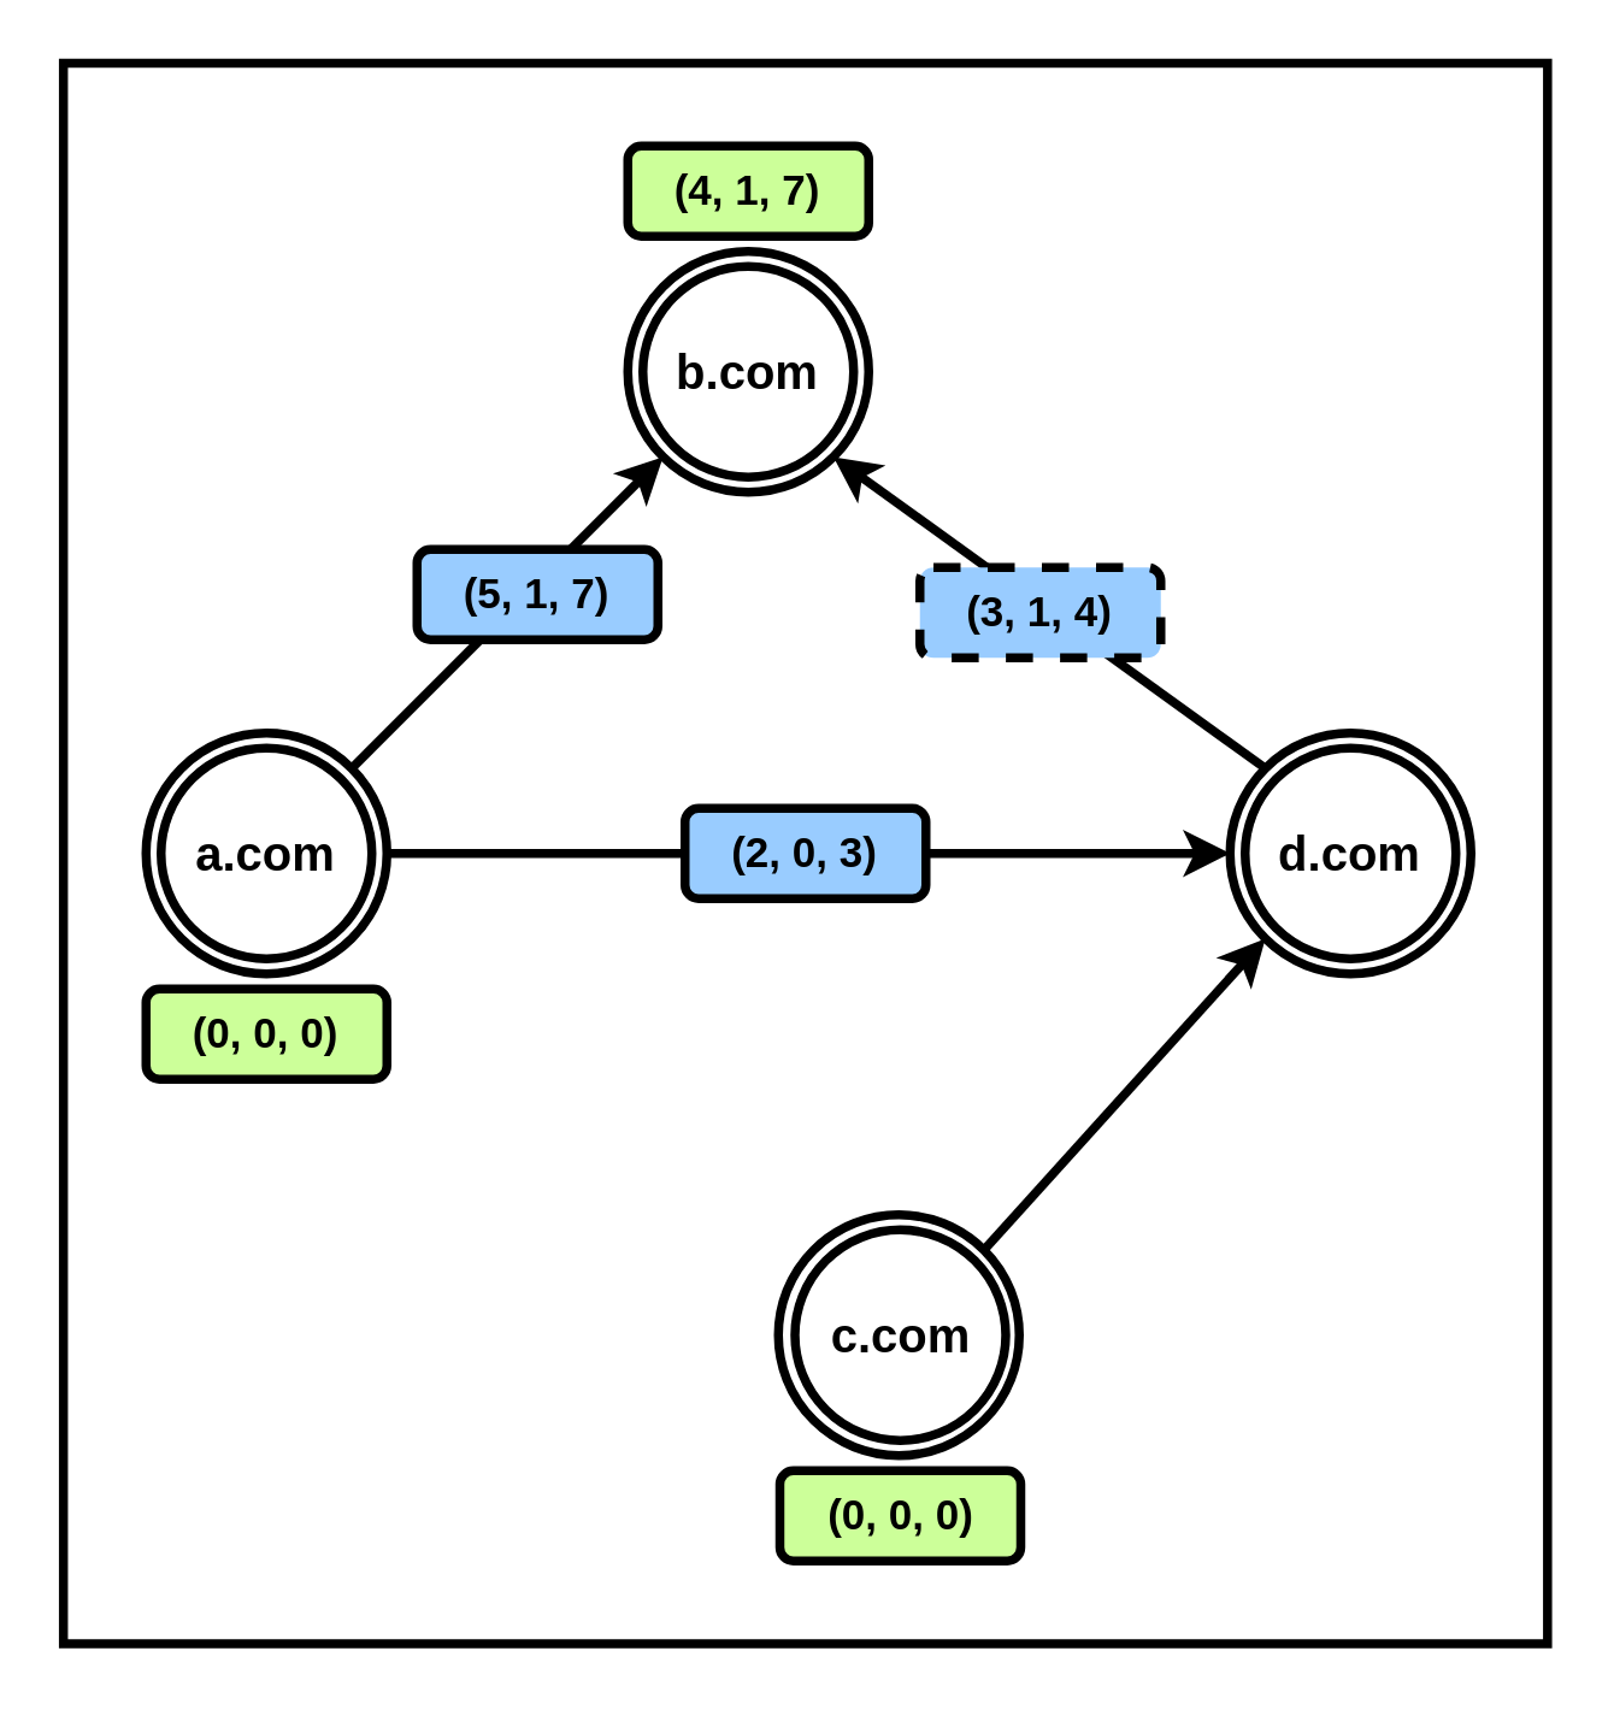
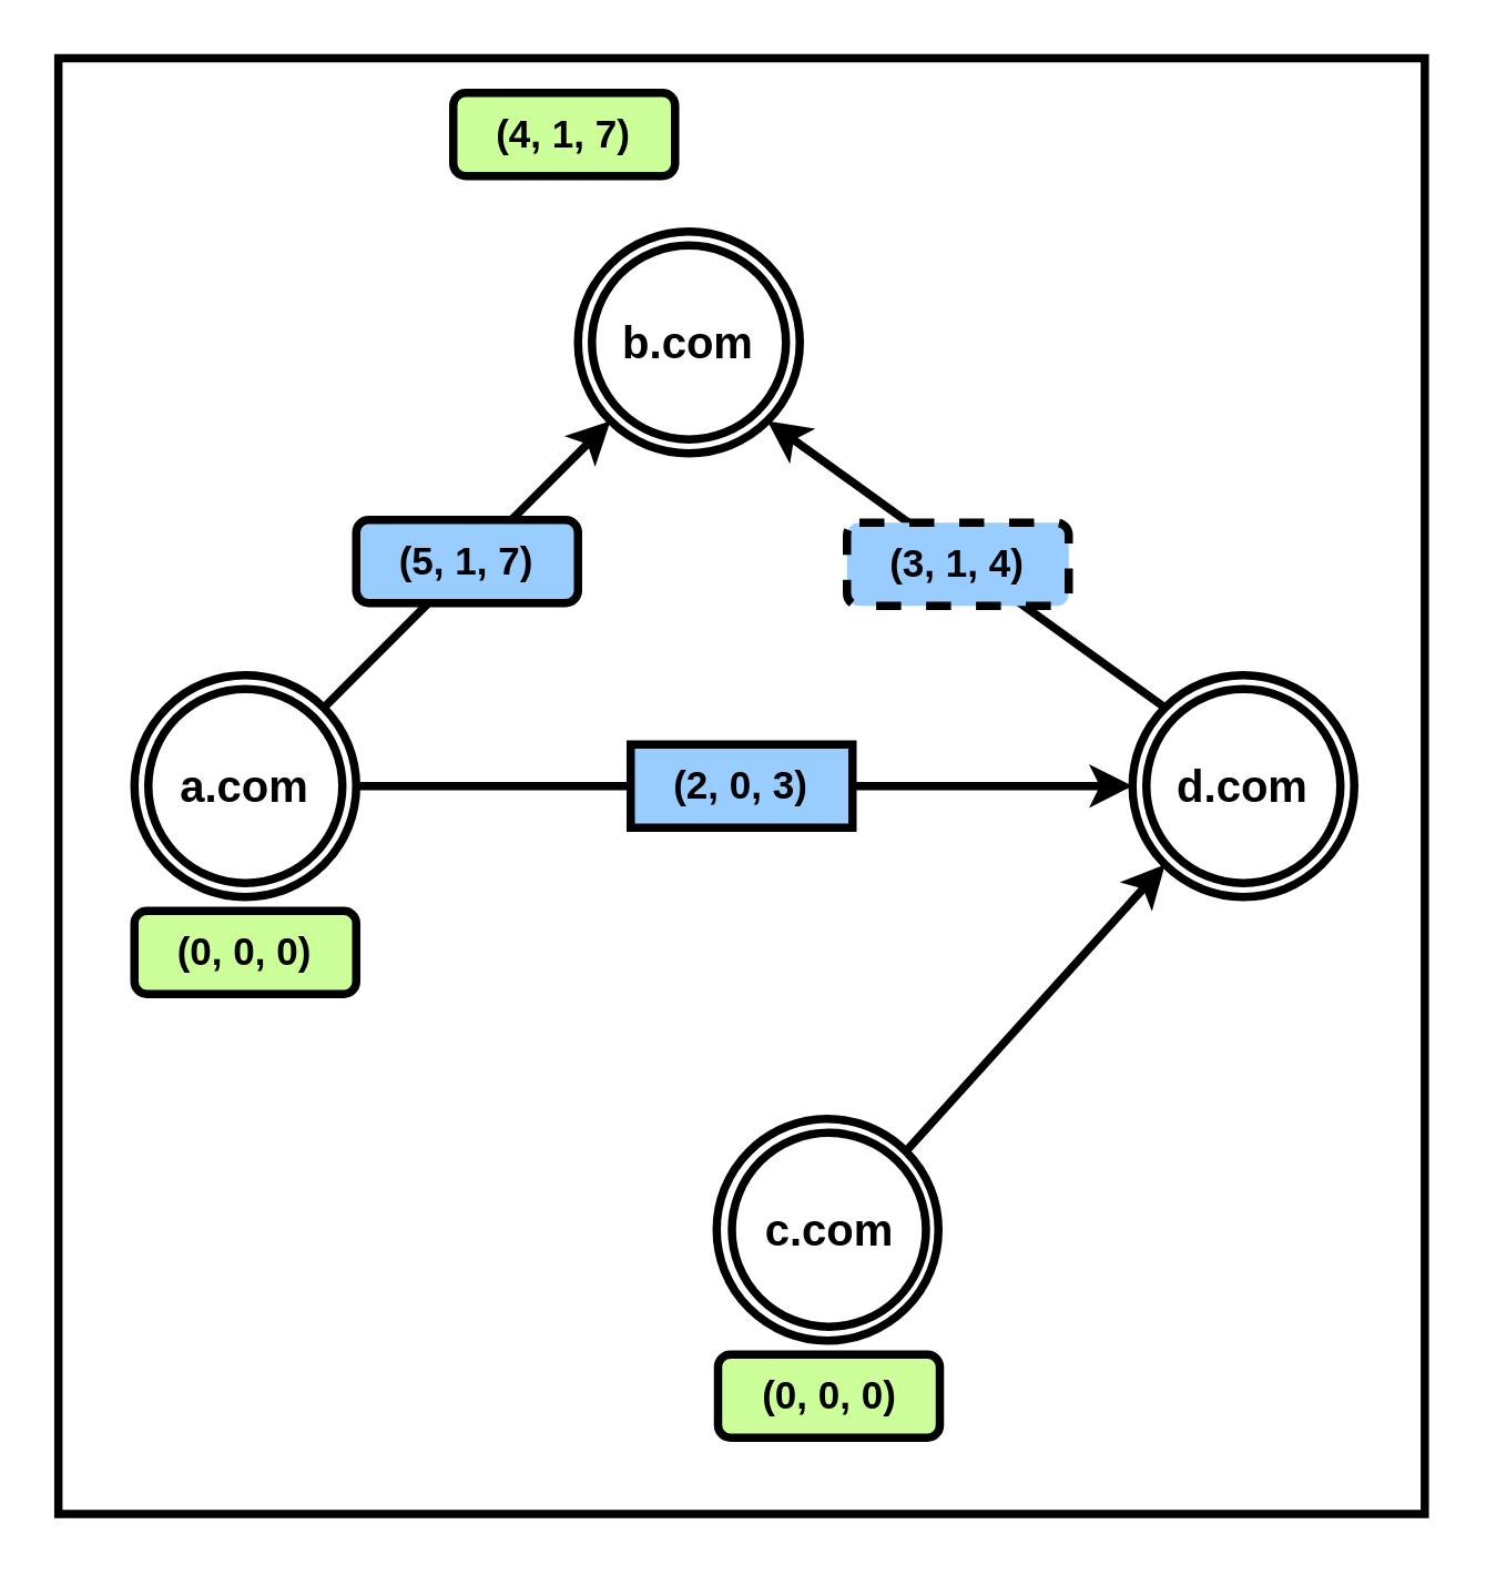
- <mxCell id="15" value="&lt;span style=&quot;font-size: 14px;&quot;&gt;&lt;font color=&quot;#000000&quot; style=&quot;font-size: 14px;&quot;&gt;(4, 1, 7)&lt;/font&gt;&lt;/span&gt;" style="rounded=1;whiteSpace=wrap;html=1;fontFamily=Helvetica;strokeColor=#000000;fillColor=#CCFF99;strokeWidth=3;fontSize=14;fontStyle=1" parent="1" vertex="1"><mxGeometry x="208" y="48" width="80" height="30" as="geometry" /></mxCell>
+ <mxCell id="15" value="&lt;span style=&quot;font-size: 14px;&quot;&gt;&lt;font color=&quot;#000000&quot; style=&quot;font-size: 14px;&quot;&gt;(4, 1, 7)&lt;/font&gt;&lt;/span&gt;" style="rounded=1;whiteSpace=wrap;html=1;fontFamily=Helvetica;strokeColor=#000000;fillColor=#CCFF99;strokeWidth=3;fontSize=14;fontStyle=1" parent="1" vertex="1"><mxGeometry x="163" y="33" width="80" height="30" as="geometry" /></mxCell>
- <mxCell id="18" value="&lt;span style=&quot;color: rgb(0, 0, 0); font-size: 14px;&quot;&gt;(5, 1, 7)&lt;/span&gt;" style="rounded=1;whiteSpace=wrap;html=1;fontFamily=Helvetica;strokeColor=#000000;fillColor=#99CCFF;strokeWidth=3;fontSize=14;fontStyle=1" parent="1" vertex="1"><mxGeometry x="138" y="182" width="80" height="30" as="geometry" /></mxCell>
+ <mxCell id="18" value="&lt;span style=&quot;color: rgb(0, 0, 0); font-size: 14px;&quot;&gt;(5, 1, 7)&lt;/span&gt;" style="rounded=1;whiteSpace=wrap;html=1;fontFamily=Helvetica;strokeColor=#000000;fillColor=#99CCFF;strokeWidth=3;fontSize=14;fontStyle=1" parent="1" vertex="1"><mxGeometry x="128" y="187" width="80" height="30" as="geometry" /></mxCell>
- <mxCell id="19" value="&lt;span style=&quot;color: rgb(0, 0, 0); font-size: 14px;&quot;&gt;(2, 0, 3)&lt;/span&gt;" style="rounded=1;whiteSpace=wrap;html=1;fontFamily=Helvetica;strokeColor=#000000;fillColor=#99CCFF;strokeWidth=3;fontSize=14;fontStyle=1" parent="1" vertex="1"><mxGeometry x="227" y="268" width="80" height="30" as="geometry" /></mxCell>
+ <mxCell id="19" value="&lt;span style=&quot;color: rgb(0, 0, 0); font-size: 14px;&quot;&gt;(2, 0, 3)&lt;/span&gt;" style="whiteSpace=wrap;html=1;fontFamily=Helvetica;strokeColor=#000000;fillColor=#99CCFF;strokeWidth=3;fontSize=14;fontStyle=1;rounded=0;" parent="1" vertex="1"><mxGeometry x="227" y="268" width="80" height="30" as="geometry" /></mxCell>
